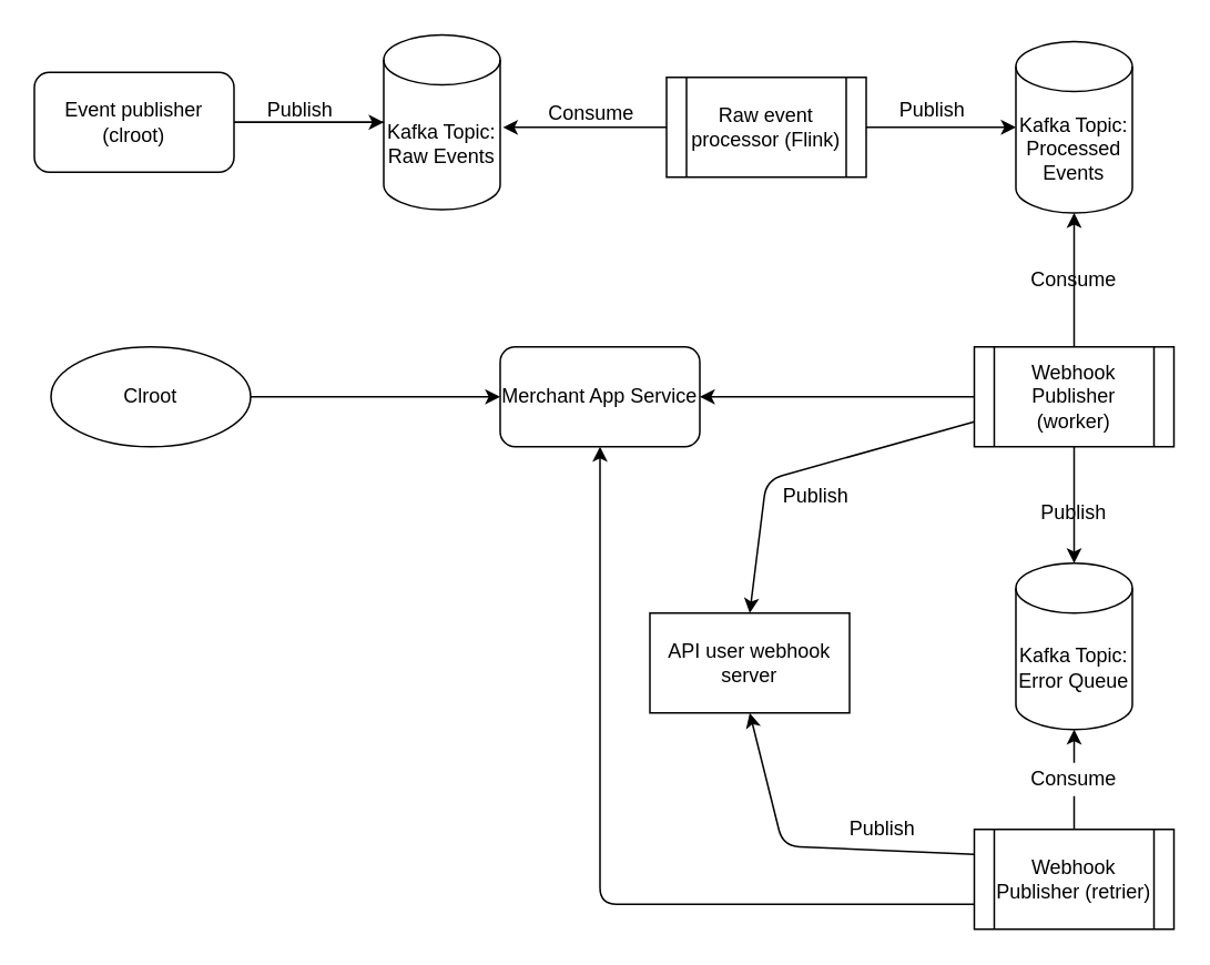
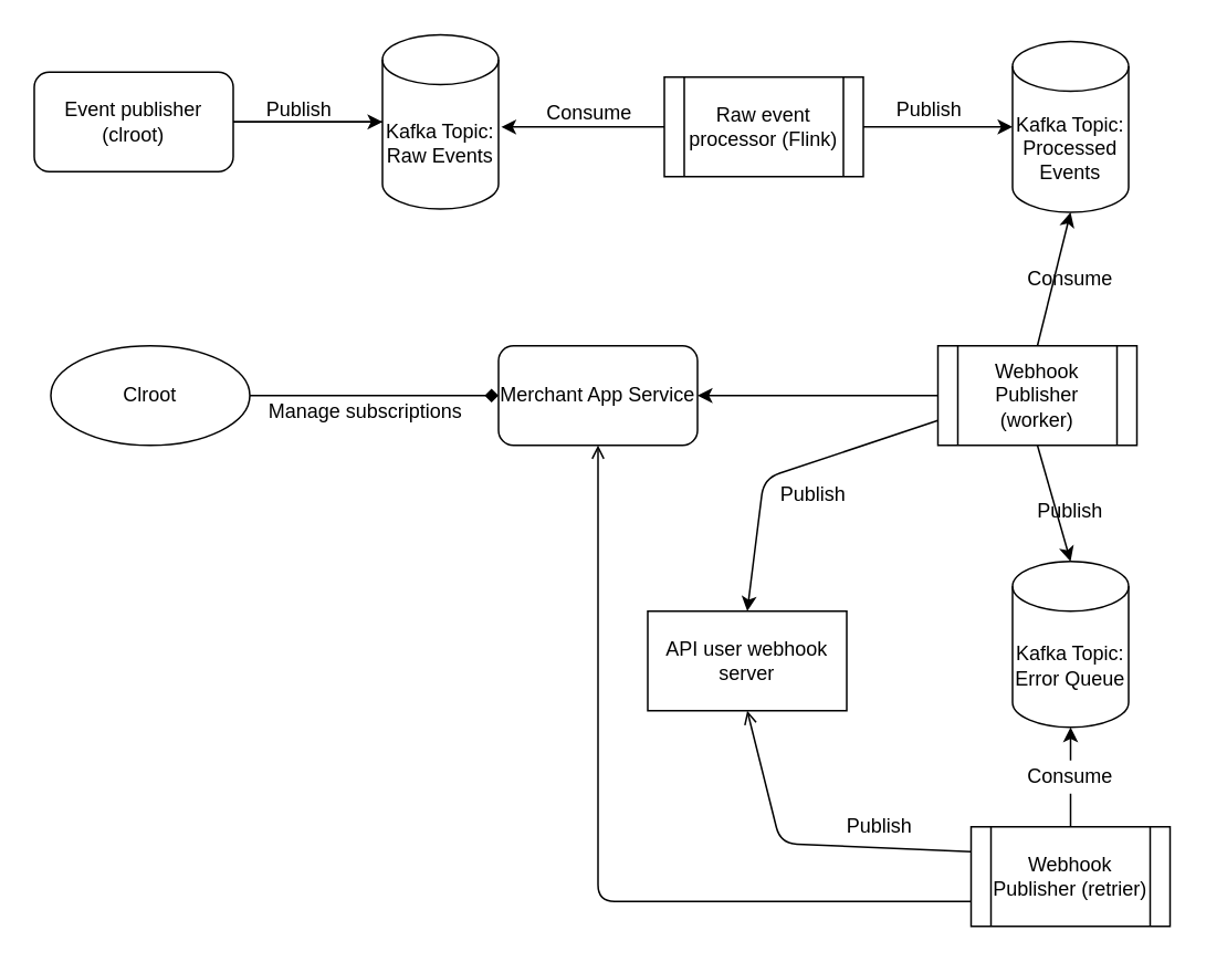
- <mxCell id="19" value="" style="endArrow=classic;html=1;exitX=1;exitY=0.5;exitDx=0;exitDy=0;" parent="1" source="18" target="14" edge="1"><mxGeometry width="50" height="50" relative="1" as="geometry"><mxPoint x="280" y="228" as="sourcePoint" /><mxPoint x="330" y="178" as="targetPoint" /></mxGeometry></mxCell>
+ <mxCell id="19" value="" style="endArrow=diamond;html=1;exitX=1;exitY=0.5;exitDx=0;exitDy=0;" parent="1" source="18" target="14" edge="1"><mxGeometry width="50" height="50" relative="1" as="geometry"><mxPoint x="280" y="228" as="sourcePoint" /><mxPoint x="330" y="178" as="targetPoint" /></mxGeometry></mxCell>
- <mxCell id="11" value="Webhook Publisher (worker)" style="shape=process;whiteSpace=wrap;html=1;backgroundOutline=1;" parent="1" vertex="1"><mxGeometry x="585" y="208" width="120" height="60" as="geometry" /></mxCell>
+ <mxCell id="11" value="Webhook Publisher (worker)" style="shape=process;whiteSpace=wrap;html=1;backgroundOutline=1;" parent="1" vertex="1"><mxGeometry x="565" y="208" width="120" height="60" as="geometry" /></mxCell>
+ <mxCell id="20" value="Manage subscriptions" style="text;html=1;strokeColor=none;fillColor=none;align=center;verticalAlign=middle;whiteSpace=wrap;rounded=0;" parent="1" vertex="1"><mxGeometry x="160" y="238" width="120" height="20" as="geometry" /></mxCell>
- <mxCell id="33" value="" style="endArrow=classic;html=1;exitX=0;exitY=0.75;exitDx=0;exitDy=0;entryX=0.5;entryY=1;entryDx=0;entryDy=0;" edge="1" parent="1" source="24" target="14"><mxGeometry width="50" height="50" relative="1" as="geometry"><mxPoint x="320" y="558" as="sourcePoint" /><mxPoint x="370" y="508" as="targetPoint" /><Array as="points"><mxPoint x="360" y="543" /></Array></mxGeometry></mxCell>
+ <mxCell id="33" value="" style="endArrow=open;html=1;exitX=0;exitY=0.75;exitDx=0;exitDy=0;entryX=0.5;entryY=1;entryDx=0;entryDy=0;" edge="1" parent="1" source="24" target="14"><mxGeometry width="50" height="50" relative="1" as="geometry"><mxPoint x="320" y="558" as="sourcePoint" /><mxPoint x="370" y="508" as="targetPoint" /><Array as="points"><mxPoint x="360" y="543" /></Array></mxGeometry></mxCell>
- <mxCell id="26" value="" style="endArrow=classic;html=1;entryX=0.5;entryY=1;entryDx=0;entryDy=0;exitX=0;exitY=0.25;exitDx=0;exitDy=0;" parent="1" source="24" target="21" edge="1"><mxGeometry width="50" height="50" relative="1" as="geometry"><mxPoint x="520" y="348" as="sourcePoint" /><mxPoint x="520" y="498" as="targetPoint" /><Array as="points"><mxPoint x="470" y="508" /></Array></mxGeometry></mxCell>
+ <mxCell id="26" value="" style="endArrow=open;html=1;entryX=0.5;entryY=1;entryDx=0;entryDy=0;exitX=0;exitY=0.25;exitDx=0;exitDy=0;" parent="1" source="24" target="21" edge="1"><mxGeometry width="50" height="50" relative="1" as="geometry"><mxPoint x="520" y="348" as="sourcePoint" /><mxPoint x="520" y="498" as="targetPoint" /><Array as="points"><mxPoint x="470" y="508" /></Array></mxGeometry></mxCell>
